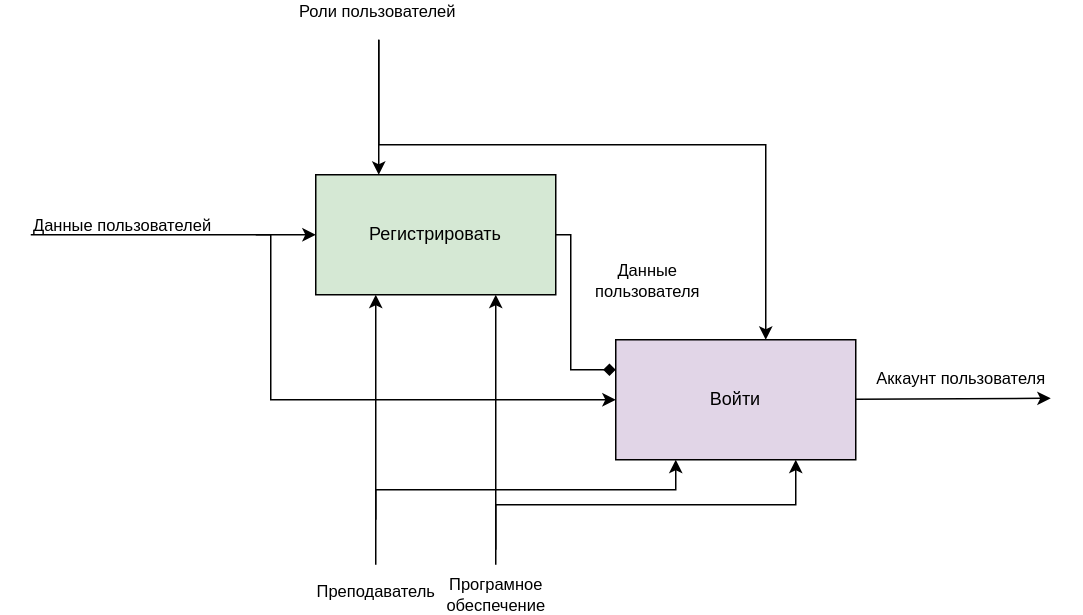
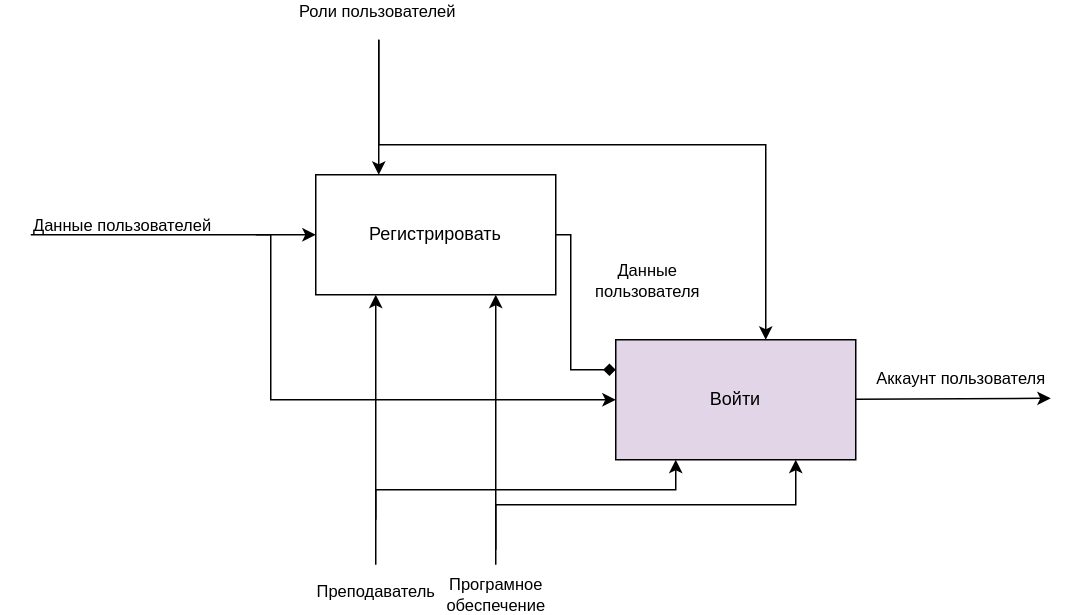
- <mxCell id="2" value="Регистрировать" style="rounded=0;whiteSpace=wrap;html=1;fillColor=#d5e8d4;" parent="1" vertex="1"><mxGeometry x="210" y="110" width="160" height="80" as="geometry" /></mxCell>
+ <mxCell id="2" value="Регистрировать" style="rounded=0;whiteSpace=wrap;html=1;" parent="1" vertex="1"><mxGeometry x="210" y="110" width="160" height="80" as="geometry" /></mxCell>
